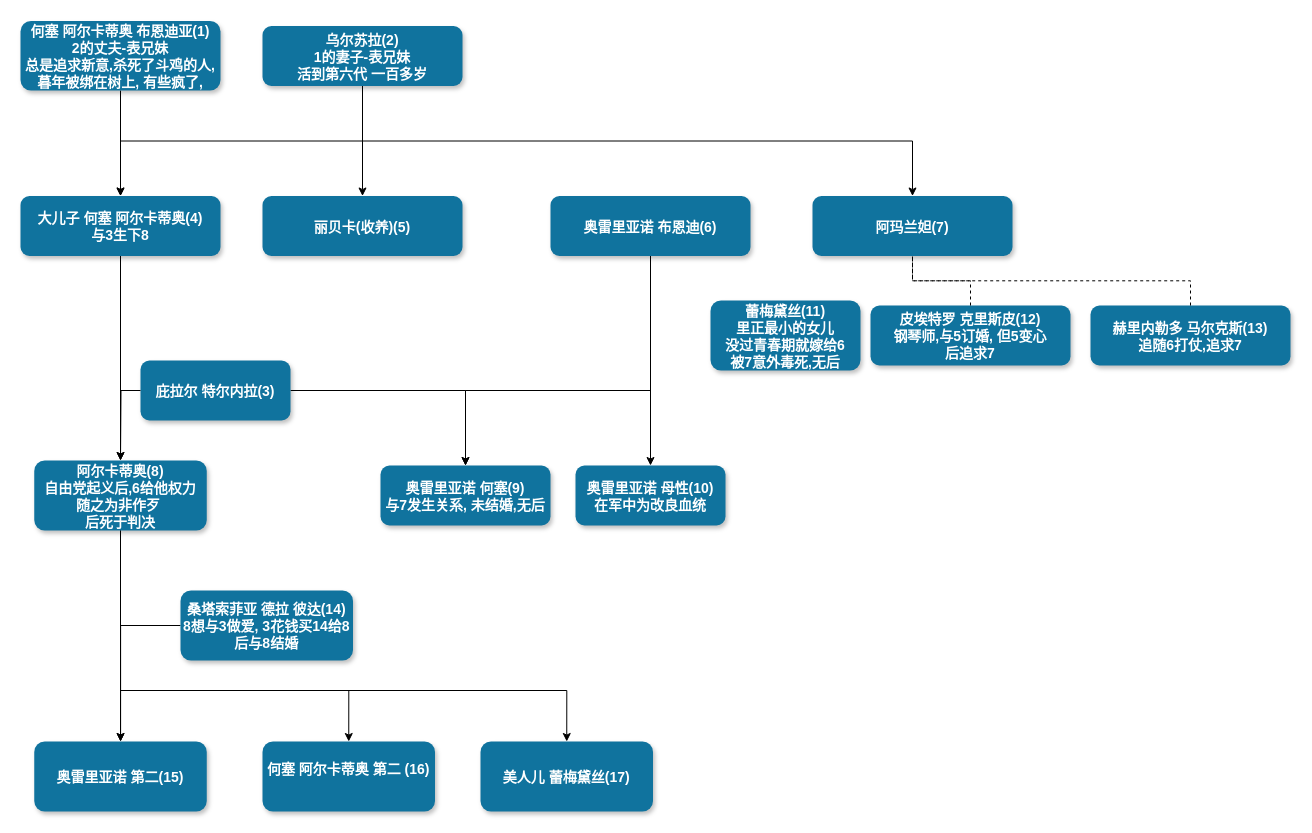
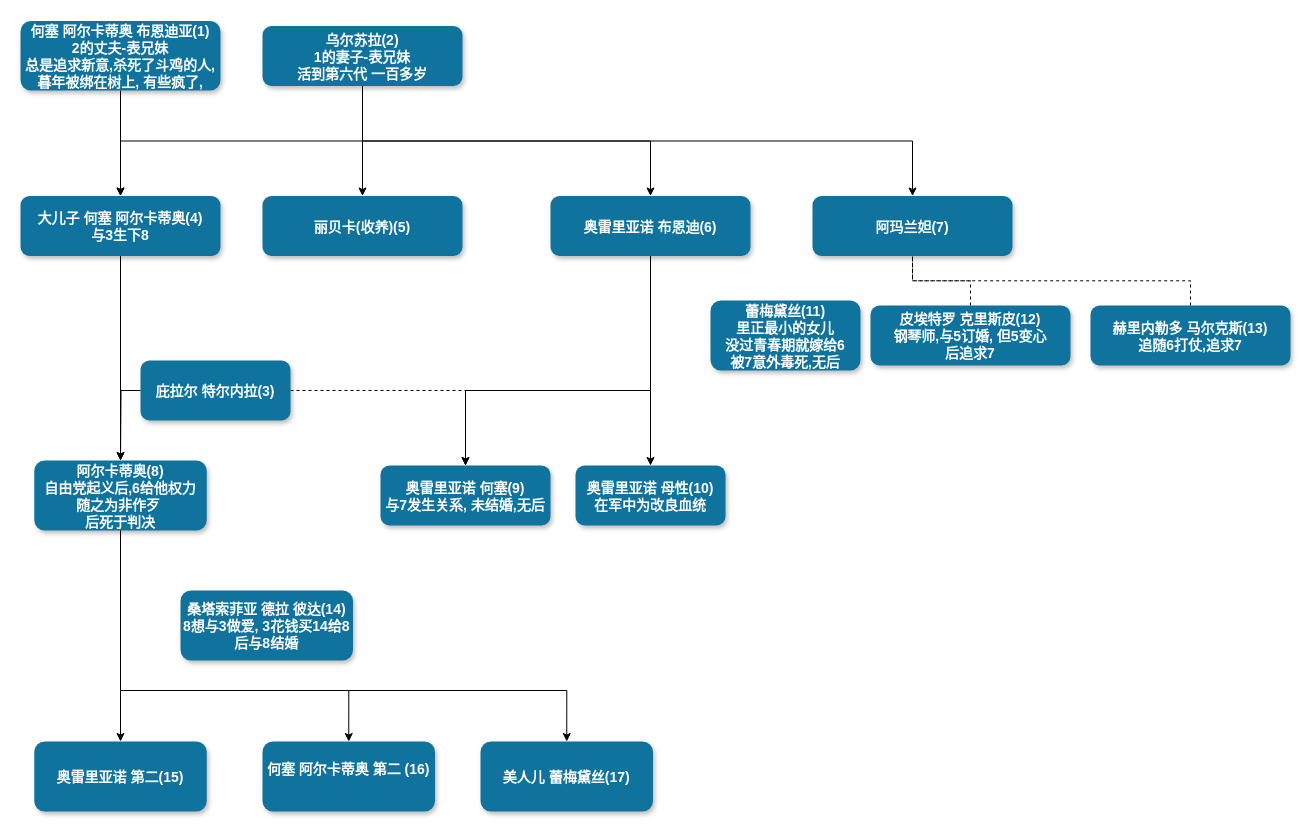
+ <mxCell id="13" value="" style="endArrow=classic;html=1;rounded=0;exitX=0.5;exitY=1;exitDx=0;exitDy=0;entryX=0.5;entryY=0;entryDx=0;entryDy=0;edgeStyle=orthogonalEdgeStyle;" edge="1" parent="1" source="6" target="11"><mxGeometry width="50" height="50" relative="1" as="geometry"><mxPoint x="360" y="140" as="sourcePoint" /><mxPoint x="630" y="140" as="targetPoint" /></mxGeometry></mxCell>
- <mxCell id="15" style="edgeStyle=orthogonalEdgeStyle;rounded=0;orthogonalLoop=1;jettySize=auto;html=1;exitX=1;exitY=0.5;exitDx=0;exitDy=0;entryX=0.5;entryY=0;entryDx=0;entryDy=0;" edge="1" parent="1" source="16" target="23"><mxGeometry relative="1" as="geometry" /></mxCell>
+ <mxCell id="15" style="edgeStyle=orthogonalEdgeStyle;rounded=0;orthogonalLoop=1;jettySize=auto;html=1;exitX=1;exitY=0.5;exitDx=0;exitDy=0;entryX=0.5;entryY=0;entryDx=0;entryDy=0;dashed=1;" edge="1" parent="1" source="16" target="23"><mxGeometry relative="1" as="geometry" /></mxCell>
- <mxCell id="30" style="edgeStyle=orthogonalEdgeStyle;rounded=0;orthogonalLoop=1;jettySize=auto;html=1;exitX=0;exitY=0.5;exitDx=0;exitDy=0;" edge="1" parent="1" source="31" target="32"><mxGeometry relative="1" as="geometry" /></mxCell>
